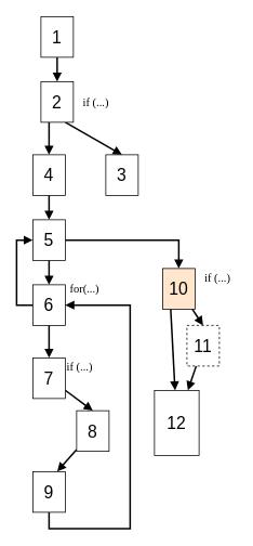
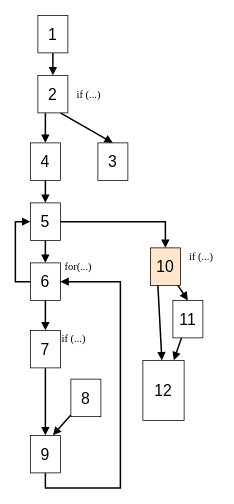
- <mxCell id="27" value="&lt;span style=&quot;font-size: 21px;&quot;&gt;11&lt;/span&gt;" style="rounded=0;whiteSpace=wrap;html=1;dashed=1;" parent="1" vertex="1"><mxGeometry x="230" y="400" width="40" height="50" as="geometry" /></mxCell>
+ <mxCell id="27" value="&lt;span style=&quot;font-size: 21px;&quot;&gt;11&lt;/span&gt;" style="rounded=0;whiteSpace=wrap;html=1;" parent="1" vertex="1"><mxGeometry x="230" y="400" width="40" height="50" as="geometry" /></mxCell>
- <mxCell id="20" style="rounded=0;orthogonalLoop=1;jettySize=auto;html=1;entryX=0.5;entryY=0;entryDx=0;entryDy=0;endArrow=block;endFill=1;strokeWidth=2;" edge="1" parent="1" source="21" target="32"><mxGeometry relative="1" as="geometry" /></mxCell>
+ <mxCell id="20" style="rounded=0;orthogonalLoop=1;jettySize=auto;html=1;endArrow=block;endFill=1;strokeWidth=2;" edge="1" parent="1" source="21" target="30"><mxGeometry relative="1" as="geometry" /></mxCell>
